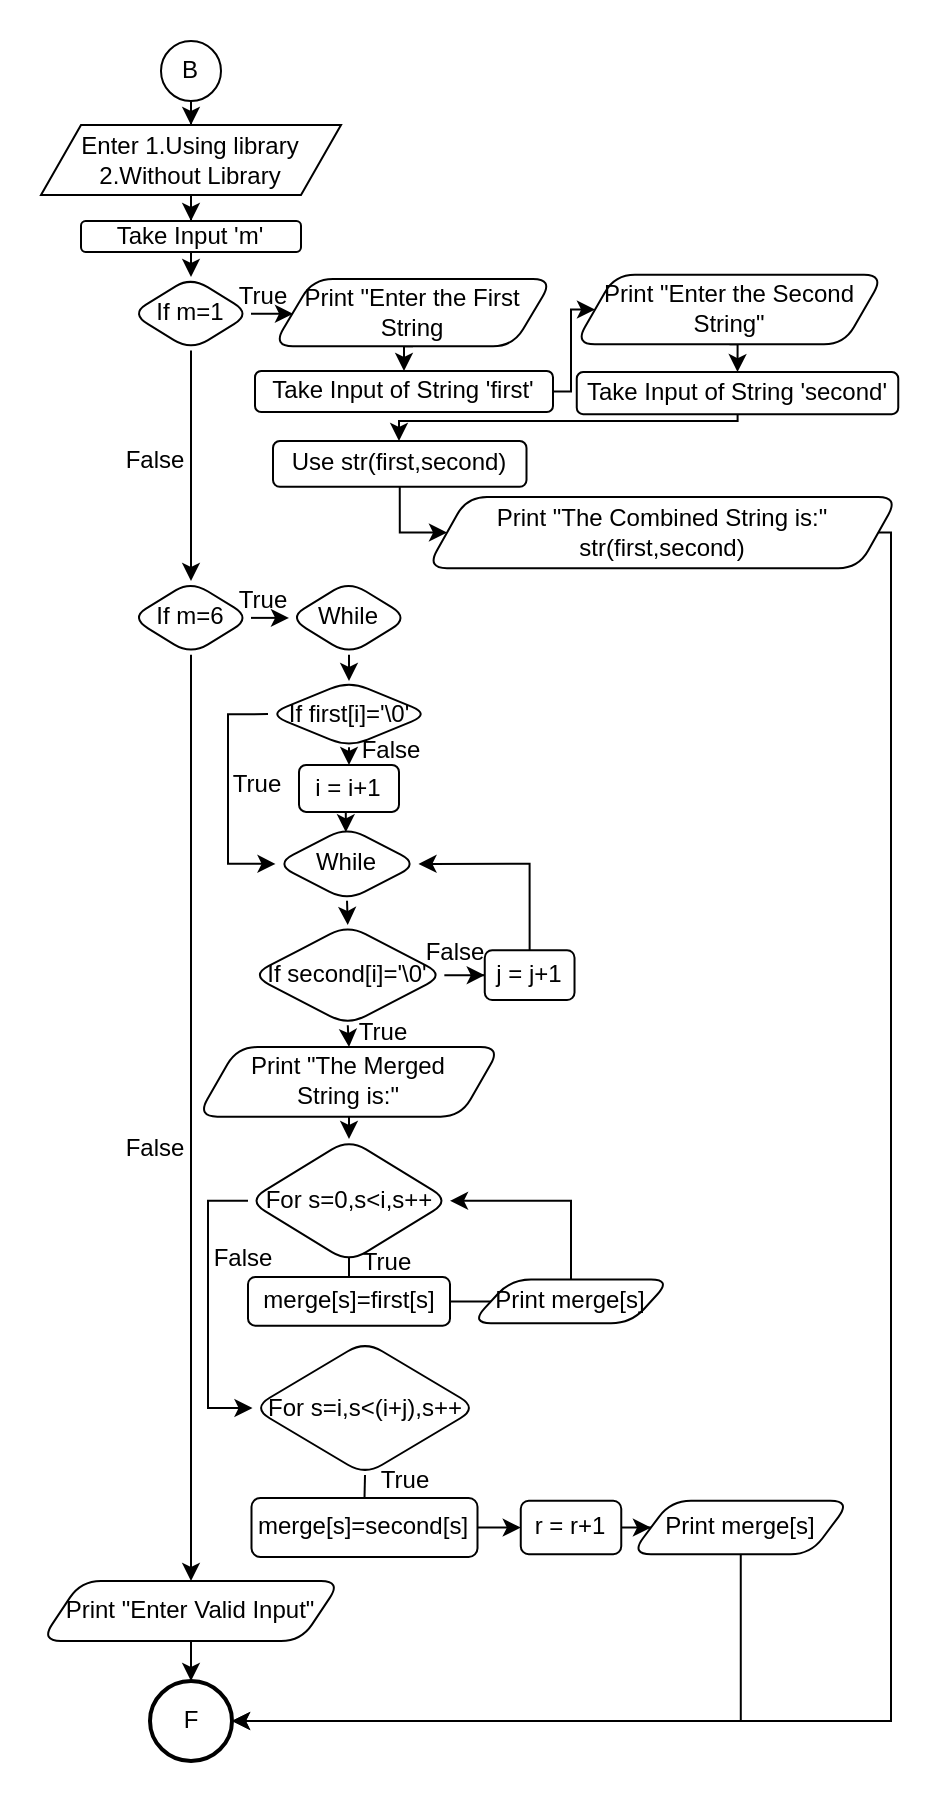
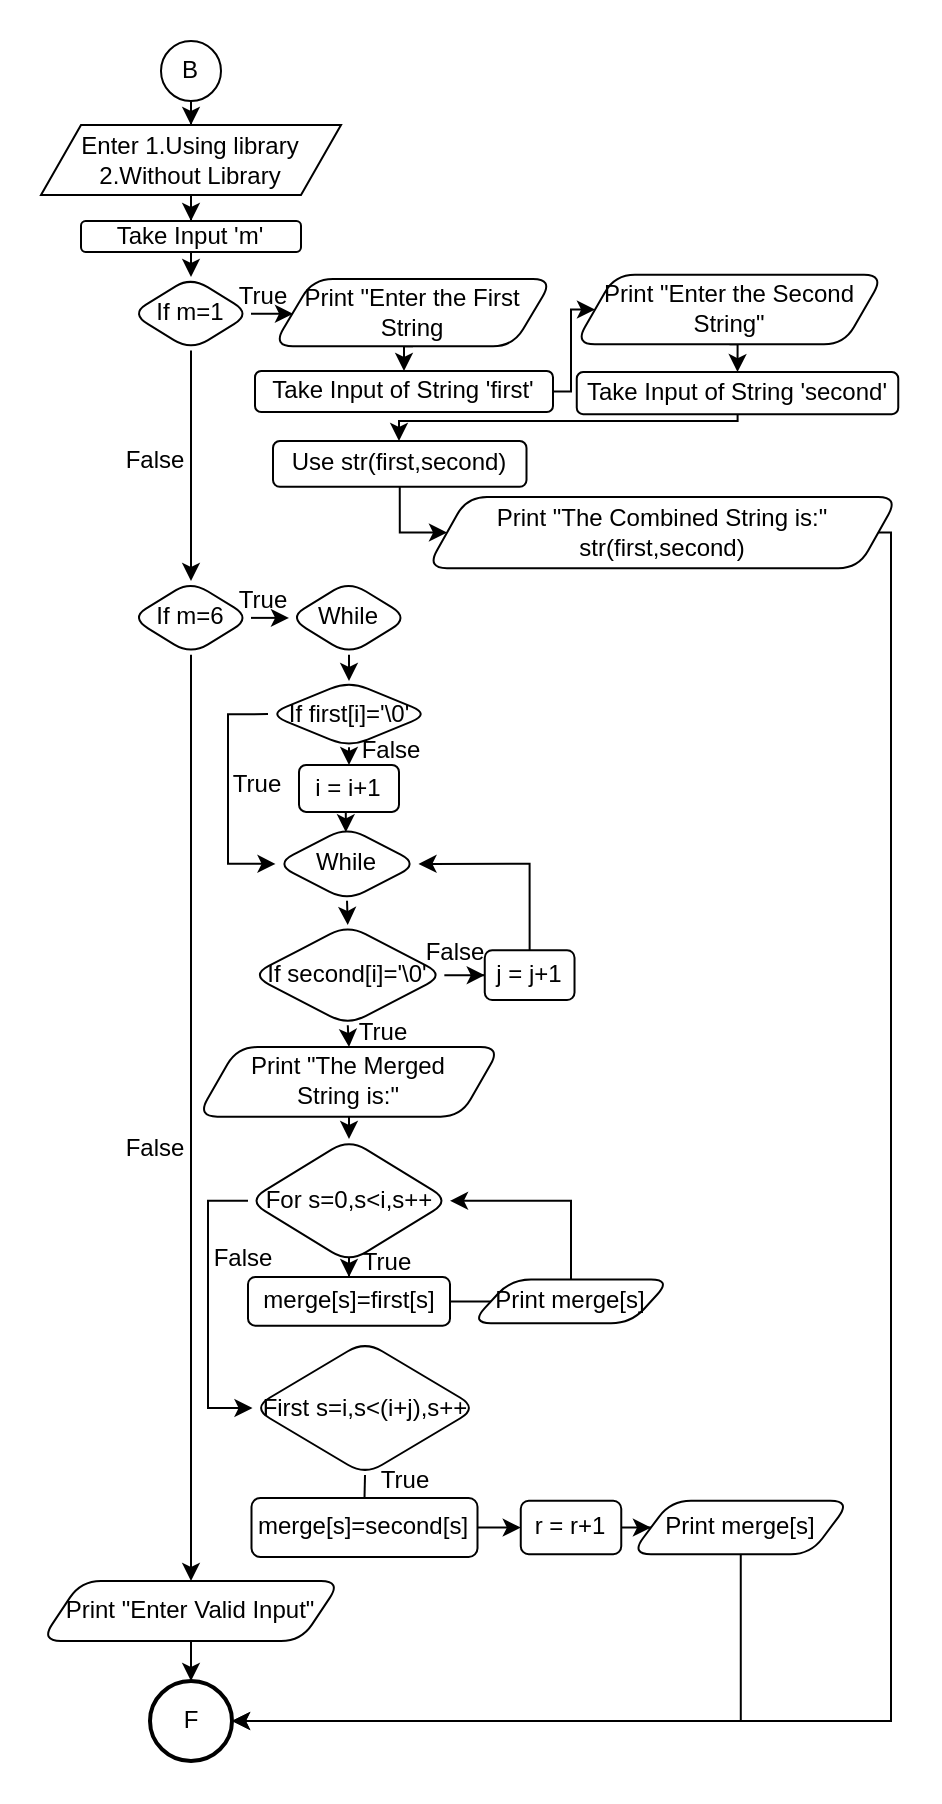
- <mxCell id="42" value="" style="edgeStyle=orthogonalEdgeStyle;rounded=0;orthogonalLoop=1;jettySize=auto;html=1;endArrow=none;" edge="1" parent="1" source="44" target="46"><mxGeometry relative="1" as="geometry" /></mxCell>
+ <mxCell id="42" value="" style="edgeStyle=orthogonalEdgeStyle;rounded=0;orthogonalLoop=1;jettySize=auto;html=1;" edge="1" parent="1" source="44" target="46"><mxGeometry relative="1" as="geometry" /></mxCell>
- <mxCell id="50" value="For s=i,s&amp;lt;(i+j),s++" style="rhombus;whiteSpace=wrap;html=1;rounded=1;" vertex="1" parent="1"><mxGeometry x="125.75" y="670" width="112.5" height="67" as="geometry" /></mxCell>
+ <mxCell id="50" value="First s=i,s&amp;lt;(i+j),s++" style="rhombus;whiteSpace=wrap;html=1;rounded=1;" vertex="1" parent="1"><mxGeometry x="125.75" y="670" width="112.5" height="67" as="geometry" /></mxCell>
